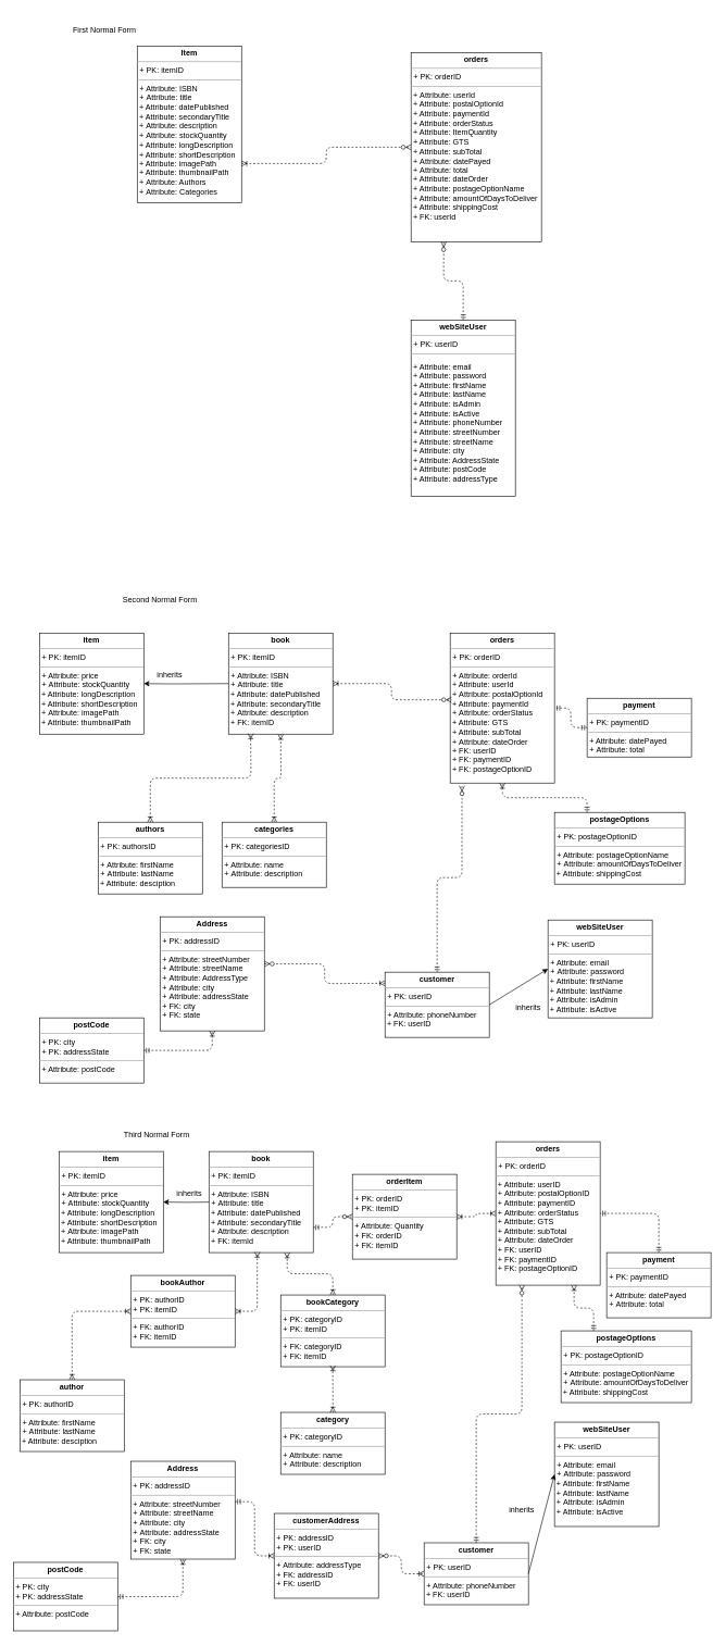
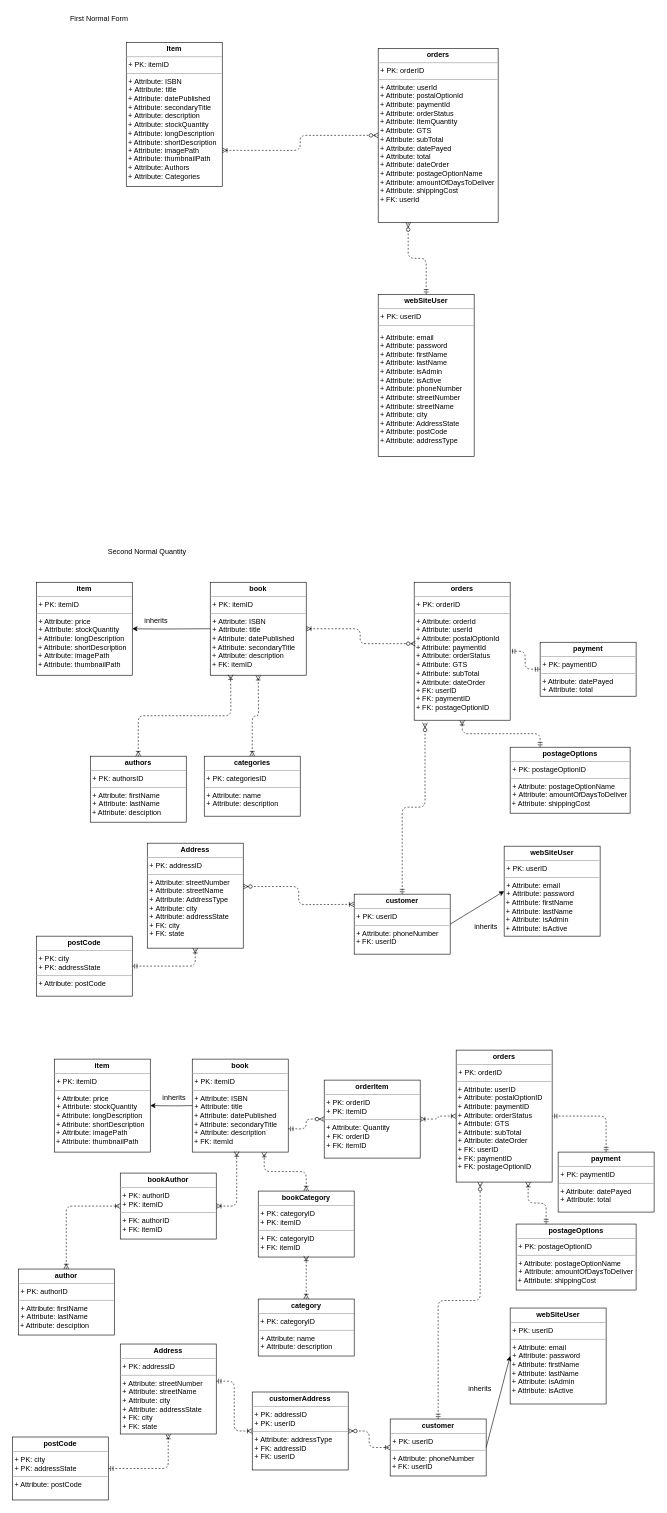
- <mxCell id="7" value="First Normal Form" parent="1" vertex="1" style="text;html=1;strokeColor=none;fillColor=none;align=center;verticalAlign=middle;whiteSpace=wrap;rounded=0;"><mxGeometry x="55" y="35" as="geometry" height="20" width="210" /></mxCell>
+ <mxCell id="7" value="First Normal Form" parent="1" vertex="1" style="text;html=1;strokeColor=none;fillColor=none;align=center;verticalAlign=middle;whiteSpace=wrap;rounded=0;"><mxGeometry as="geometry" height="20" width="210" y="20" x="60" /></mxCell>
- <mxCell id="8" value="Second Normal Form" parent="1" vertex="1" style="text;html=1;strokeColor=none;fillColor=none;align=center;verticalAlign=middle;whiteSpace=wrap;rounded=0;"><mxGeometry as="geometry" height="20" width="210" y="910" x="140" /></mxCell>
+ <mxCell id="8" value="Second Normal Quantity" parent="1" vertex="1" style="text;html=1;strokeColor=none;fillColor=none;align=center;verticalAlign=middle;whiteSpace=wrap;rounded=0;"><mxGeometry as="geometry" height="20" width="210" y="910" x="140" /></mxCell>
- <mxCell id="23" value="Third Normal Form" parent="1" vertex="1" style="text;html=1;strokeColor=none;fillColor=none;align=center;verticalAlign=middle;whiteSpace=wrap;rounded=0;"><mxGeometry as="geometry" height="20" width="210" y="1730" x="135" /></mxCell>
